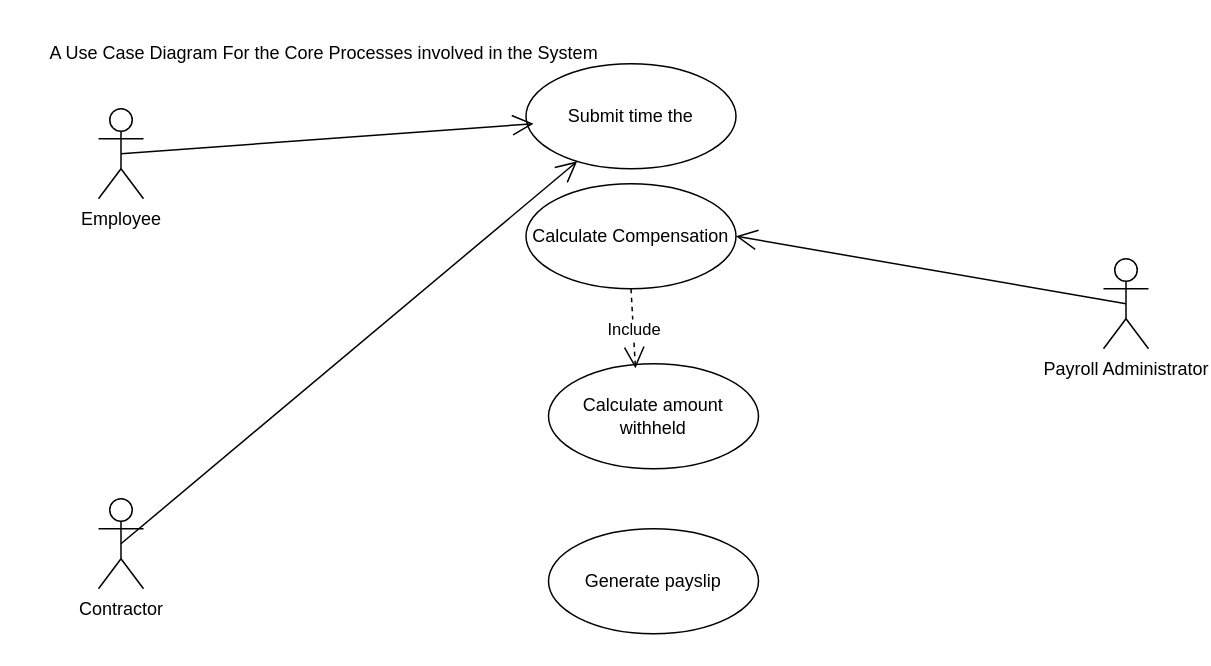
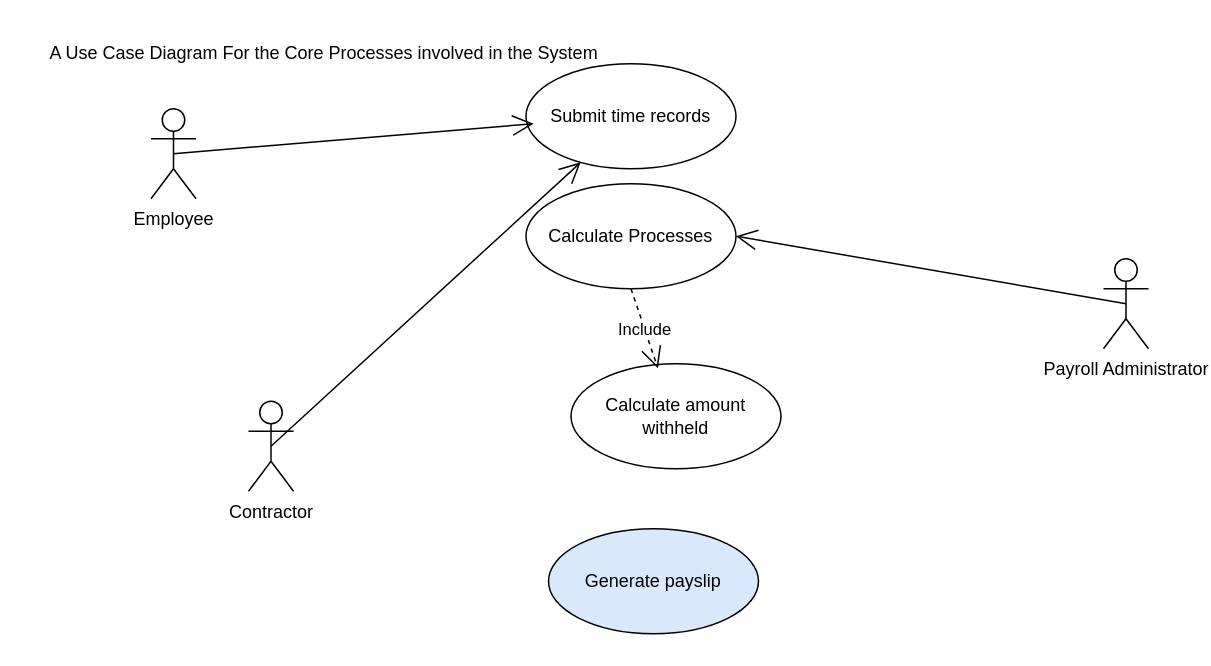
- <mxCell id="5" value="Submit time the" style="ellipse;whiteSpace=wrap;html=1;" vertex="1" parent="1"><mxGeometry x="350" y="42" width="140" height="70" as="geometry" /></mxCell>
+ <mxCell id="5" value="Submit time records" style="ellipse;whiteSpace=wrap;html=1;" vertex="1" parent="1"><mxGeometry x="350" y="42" width="140" height="70" as="geometry" /></mxCell>
- <mxCell id="2" value="Employee" style="shape=umlActor;verticalLabelPosition=bottom;verticalAlign=top;html=1;" vertex="1" parent="1"><mxGeometry x="65" y="72" width="30" height="60" as="geometry" /></mxCell>
+ <mxCell id="2" value="Employee" style="shape=umlActor;verticalLabelPosition=bottom;verticalAlign=top;html=1;" vertex="1" parent="1"><mxGeometry x="100" y="72" width="30" height="60" as="geometry" /></mxCell>
- <mxCell id="6" value="Calculate Compensation" style="ellipse;whiteSpace=wrap;html=1;" vertex="1" parent="1"><mxGeometry x="350" y="122" width="140" height="70" as="geometry" /></mxCell>
+ <mxCell id="6" value="Calculate Processes" style="ellipse;whiteSpace=wrap;html=1;" vertex="1" parent="1"><mxGeometry x="350" y="122" width="140" height="70" as="geometry" /></mxCell>
- <mxCell id="7" value="Calculate amount withheld" style="ellipse;whiteSpace=wrap;html=1;" vertex="1" parent="1"><mxGeometry x="365" y="242" width="140" height="70" as="geometry" /></mxCell>
+ <mxCell id="7" value="Calculate amount withheld" style="ellipse;whiteSpace=wrap;html=1;" vertex="1" parent="1"><mxGeometry x="380" y="242" width="140" height="70" as="geometry" /></mxCell>
- <mxCell id="3" value="Contractor" style="shape=umlActor;verticalLabelPosition=bottom;verticalAlign=top;html=1;" vertex="1" parent="1"><mxGeometry x="65" y="332" width="30" height="60" as="geometry" /></mxCell>
+ <mxCell id="3" value="Contractor" style="shape=umlActor;verticalLabelPosition=bottom;verticalAlign=top;html=1;" vertex="1" parent="1"><mxGeometry x="165" y="267" width="30" height="60" as="geometry" /></mxCell>
- <mxCell id="8" value="Generate payslip" style="ellipse;whiteSpace=wrap;html=1;" vertex="1" parent="1"><mxGeometry x="365" y="352" width="140" height="70" as="geometry" /></mxCell>
+ <mxCell id="8" value="Generate payslip" style="ellipse;whiteSpace=wrap;html=1;fillColor=#dae8fc;" vertex="1" parent="1"><mxGeometry x="365" y="352" width="140" height="70" as="geometry" /></mxCell>
